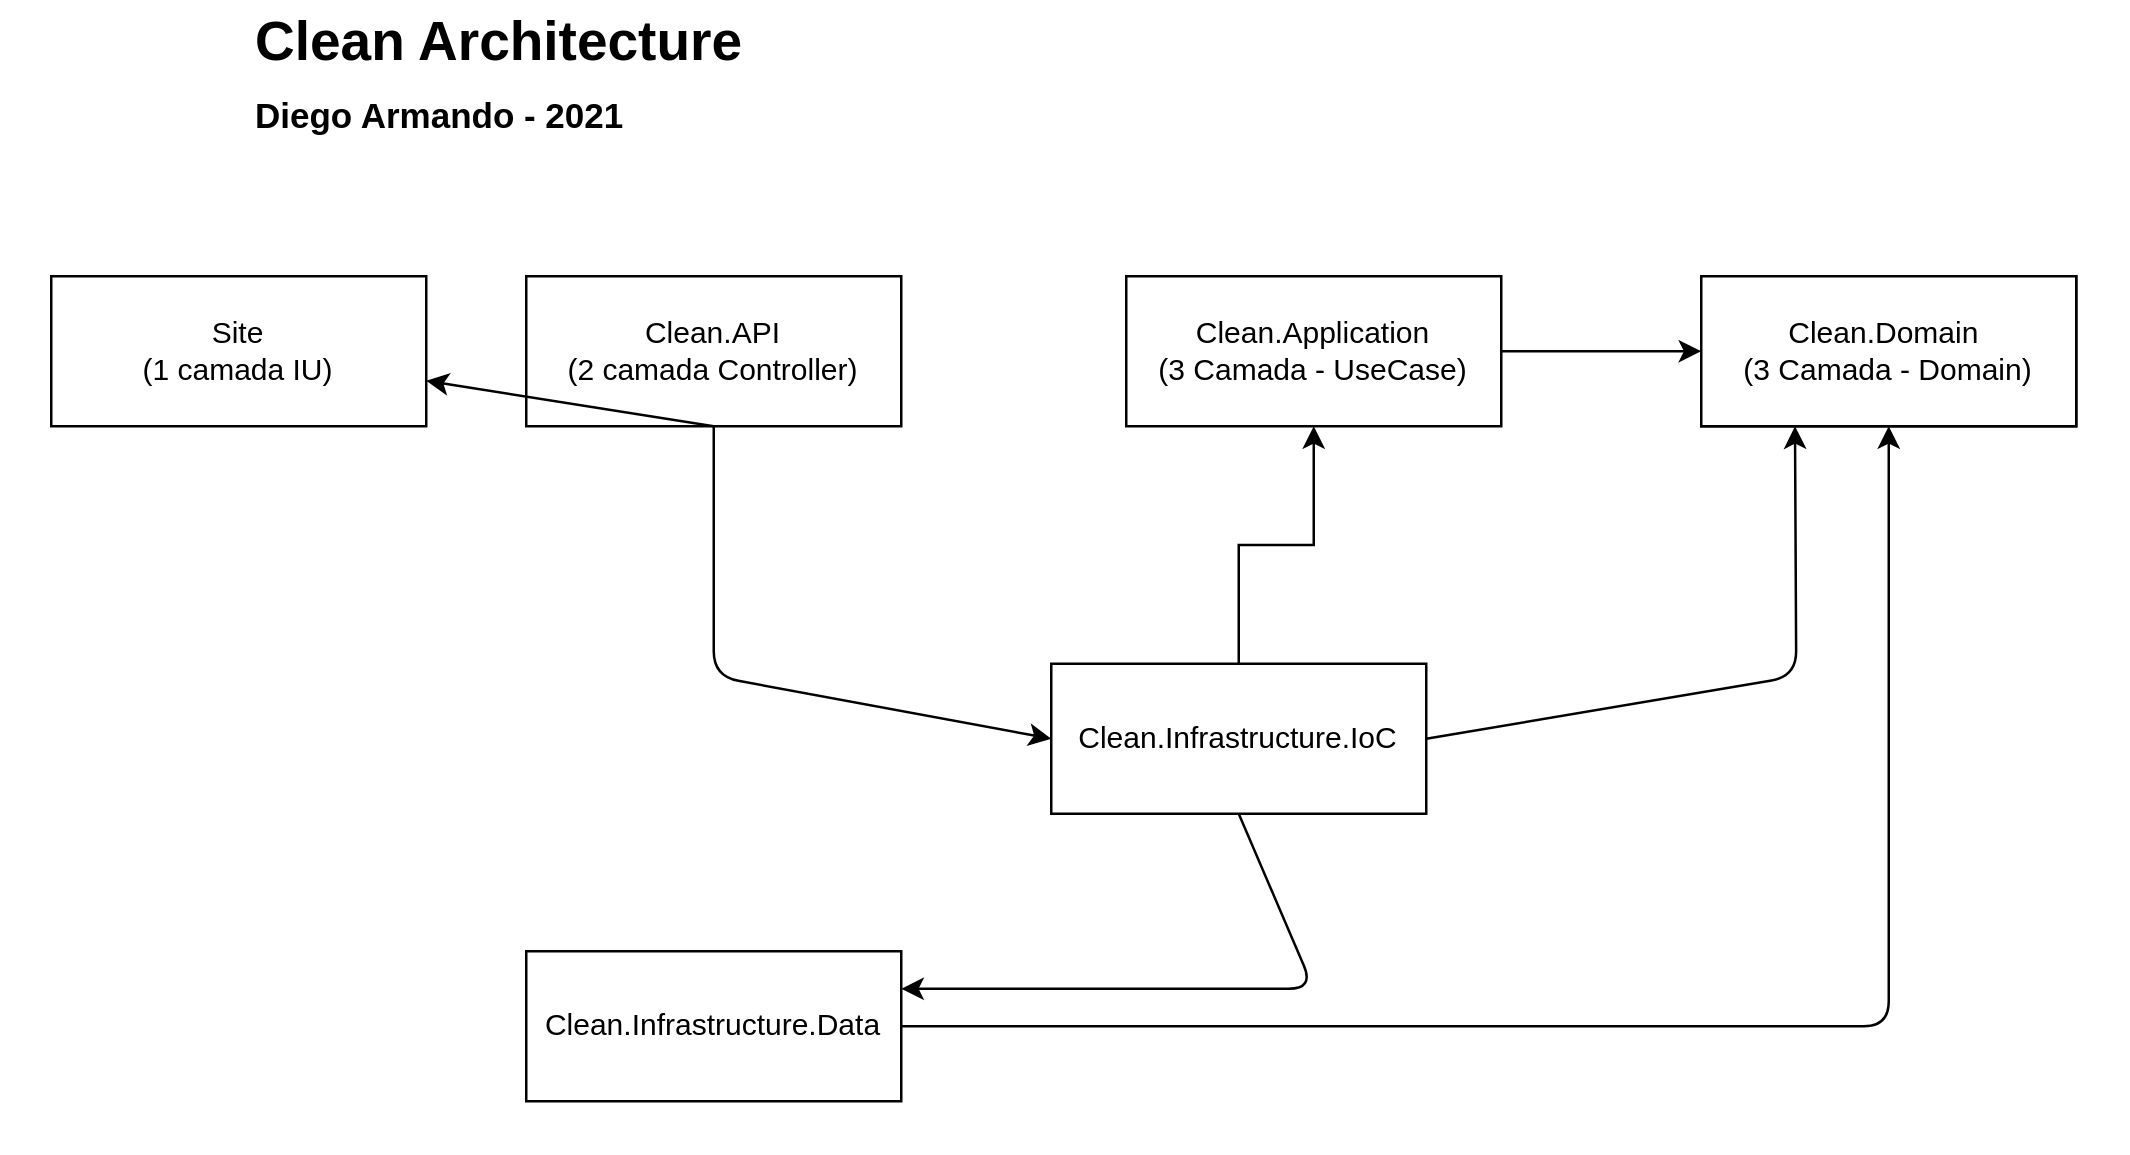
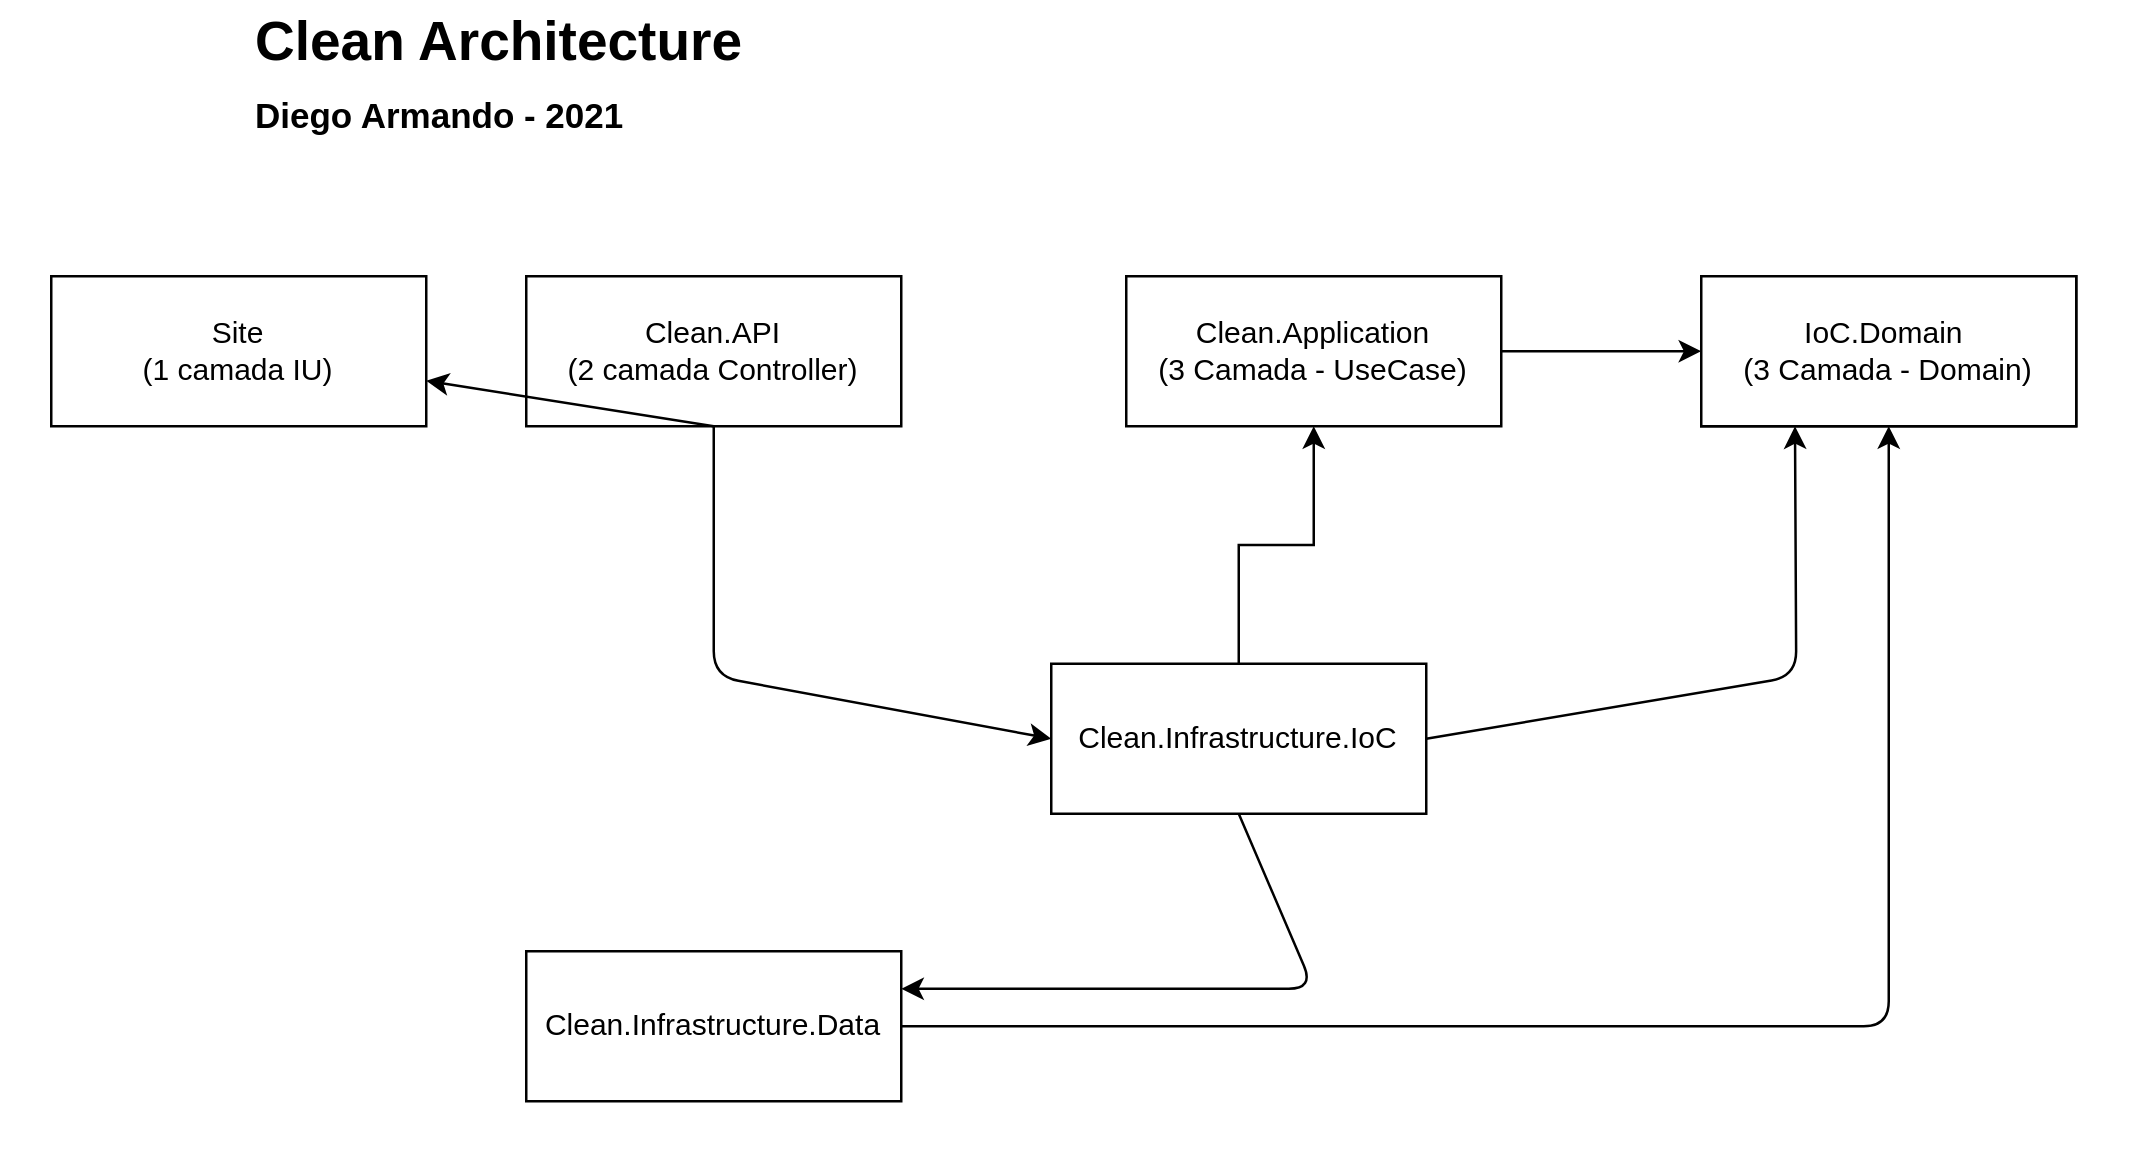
- <mxCell id="9" value="Clean.Domain&amp;nbsp;&lt;br&gt;(3 Camada - Domain)" style="rounded=0;whiteSpace=wrap;html=1;" vertex="1" parent="1"><mxGeometry x="680" y="110" width="150" height="60" as="geometry" /></mxCell>
+ <mxCell id="9" value="IoC.Domain&amp;nbsp;&lt;br&gt;(3 Camada - Domain)" style="rounded=0;whiteSpace=wrap;html=1;" vertex="1" parent="1"><mxGeometry x="680" y="110" width="150" height="60" as="geometry" /></mxCell>
